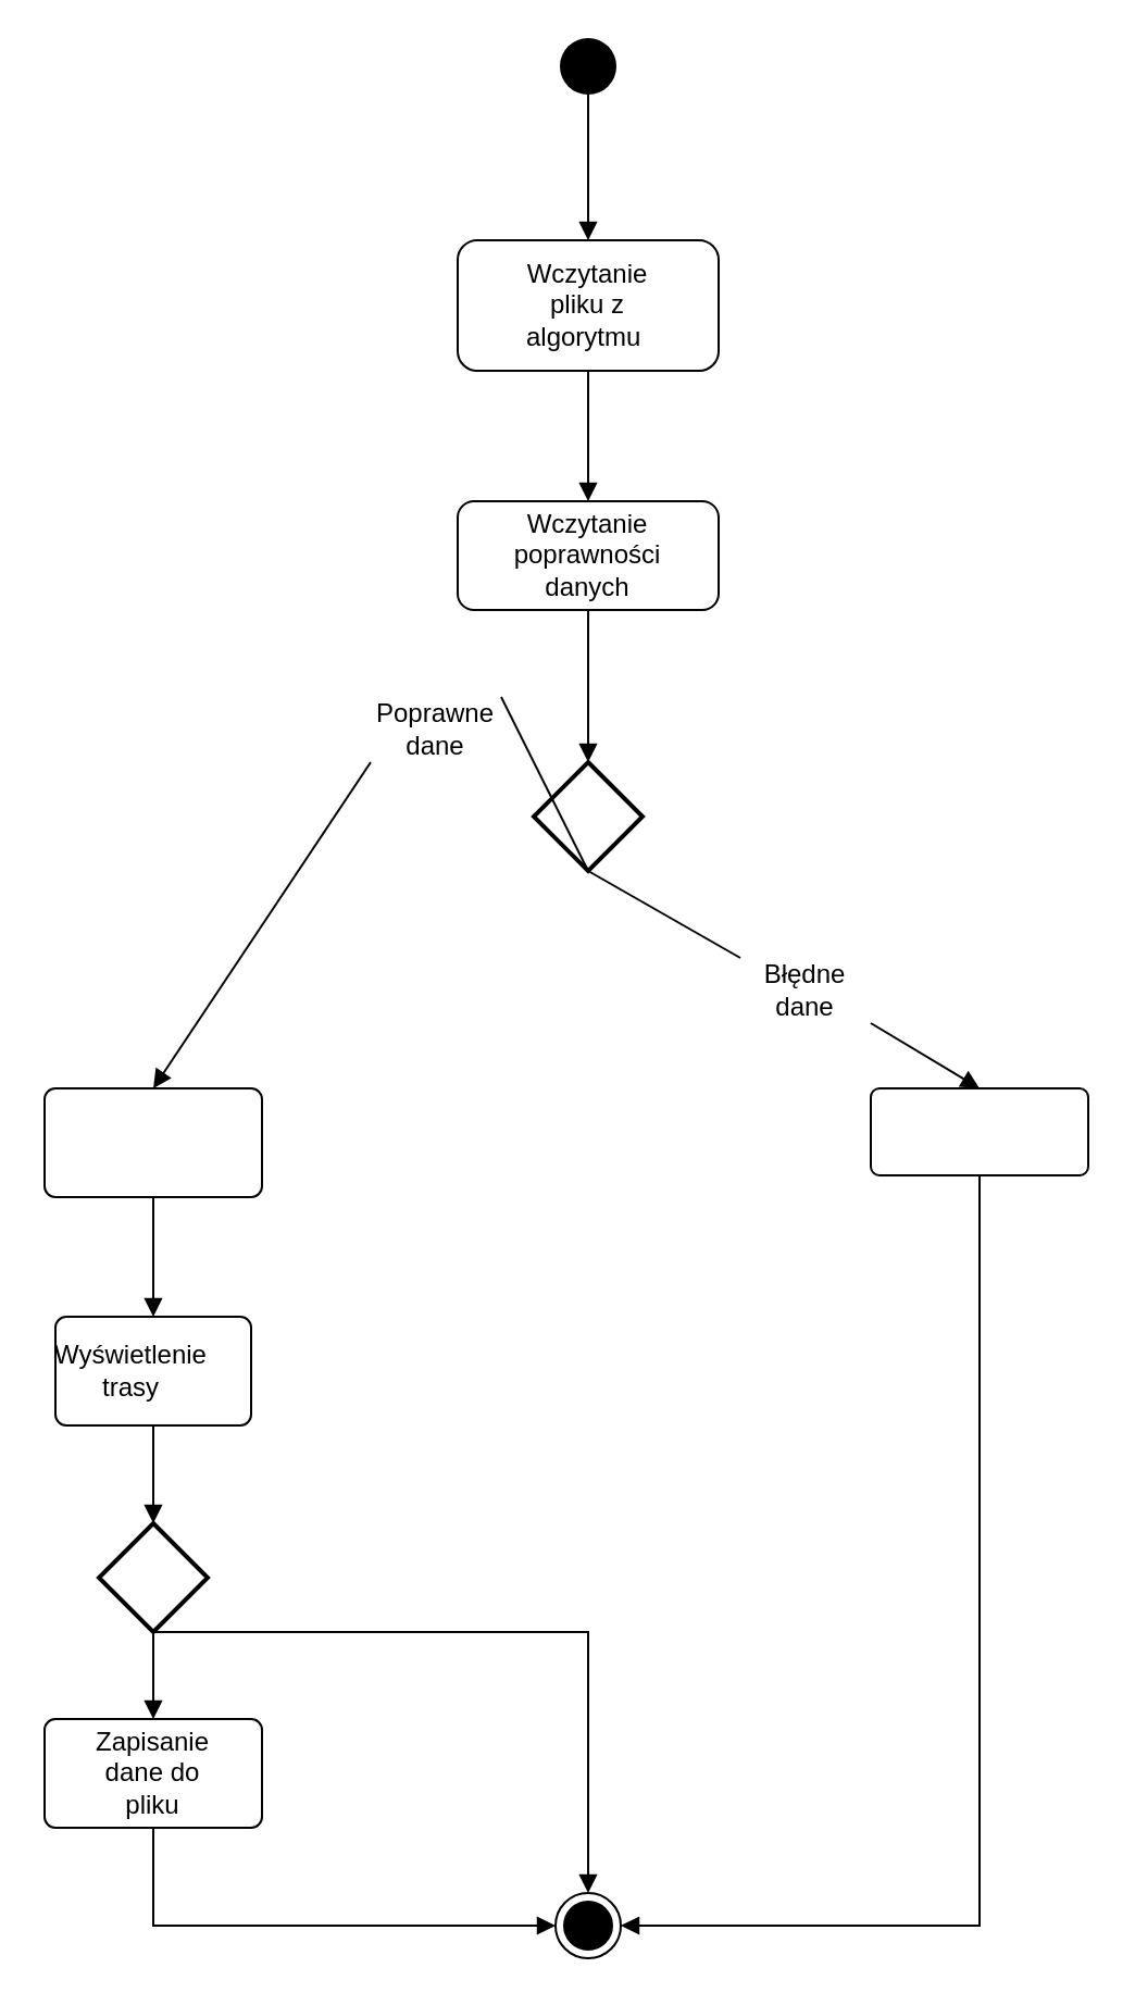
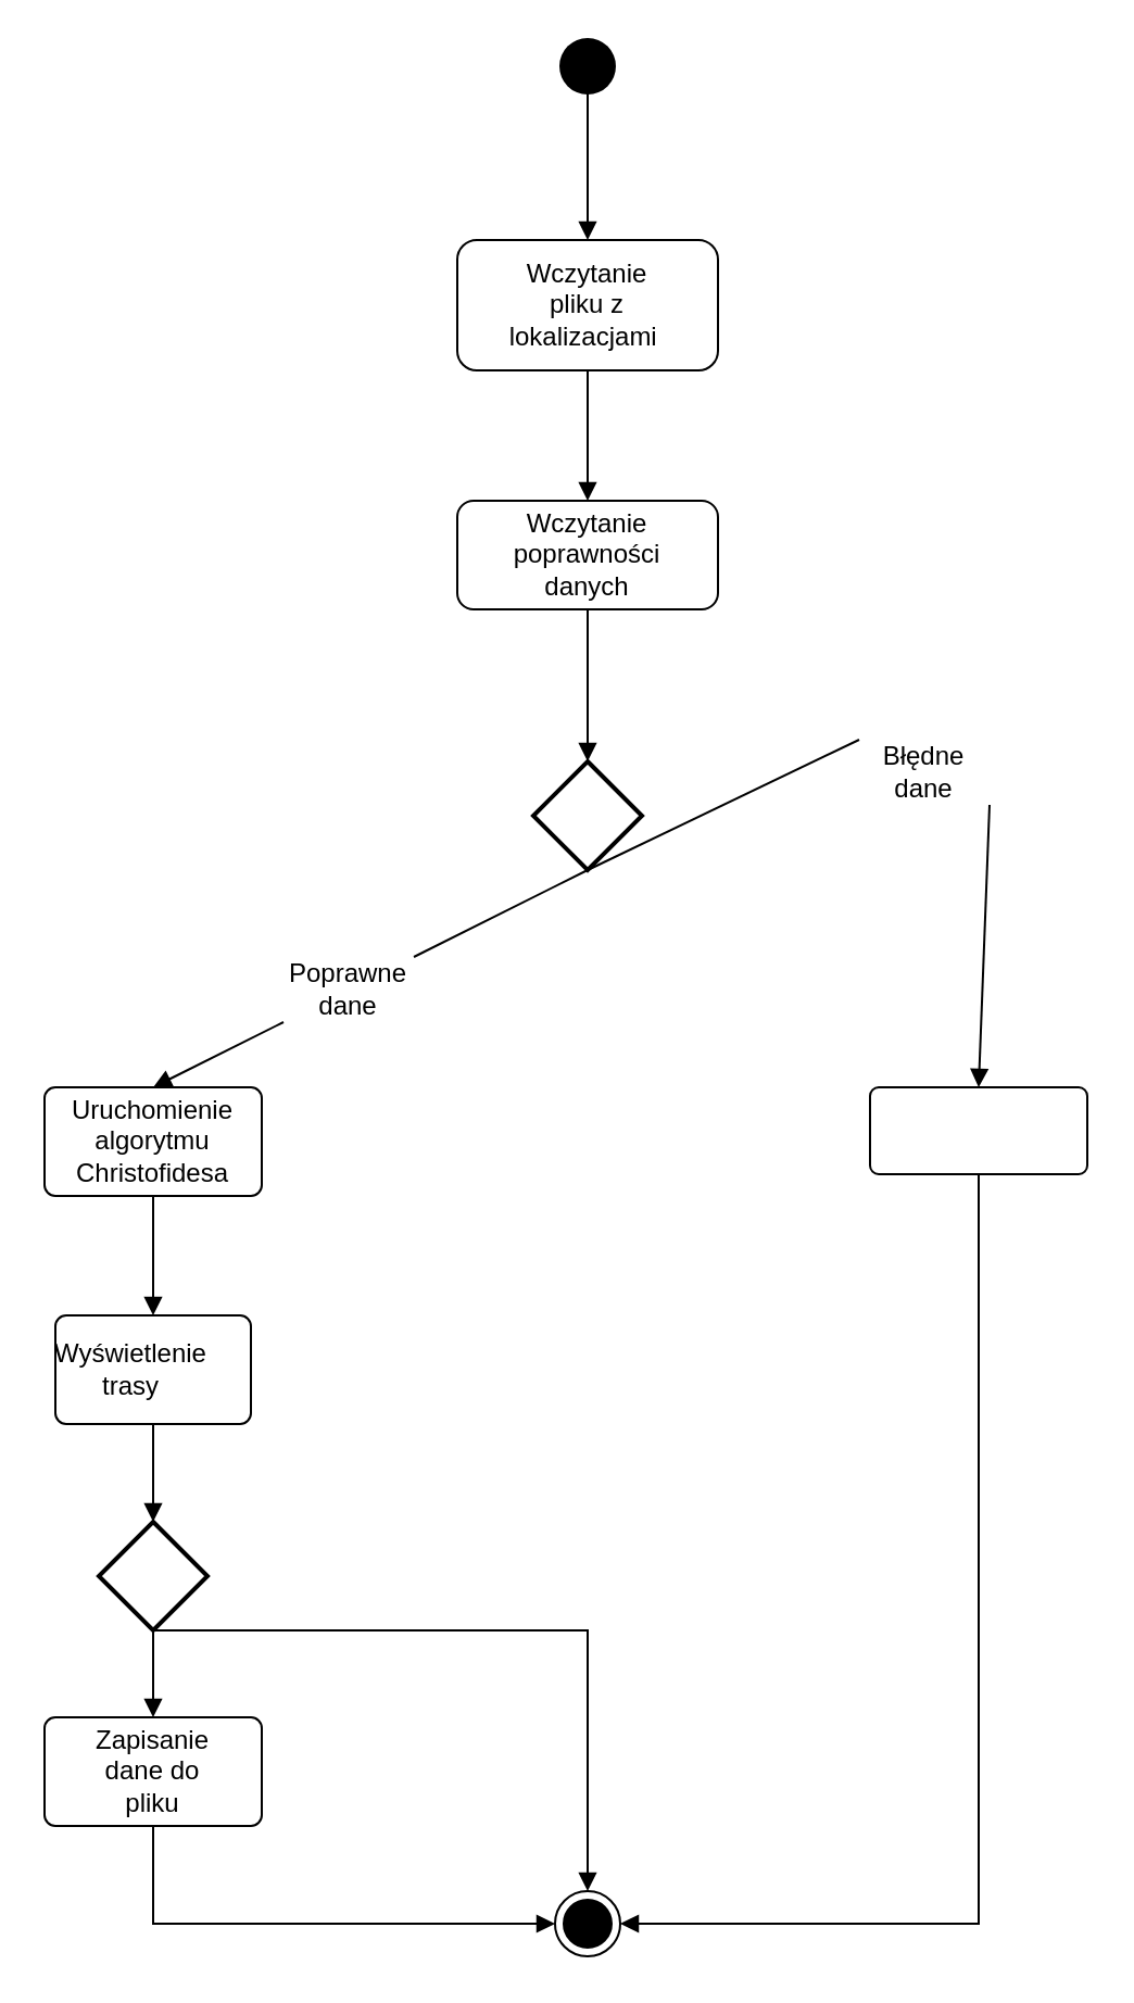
- <mxCell id="3" value="Wczytanie pliku z algorytmu&amp;nbsp;" style="text;html=1;strokeColor=none;fillColor=none;align=center;verticalAlign=middle;whiteSpace=wrap;rounded=0;" parent="1" vertex="1"><mxGeometry x="240" y="125" width="60" height="30" as="geometry" /></mxCell>
+ <mxCell id="3" value="Wczytanie pliku z lokalizacjami&amp;nbsp;" style="text;html=1;strokeColor=none;fillColor=none;align=center;verticalAlign=middle;whiteSpace=wrap;rounded=0;" parent="1" vertex="1"><mxGeometry x="240" y="125" width="60" height="30" as="geometry" /></mxCell>
- <mxCell id="12" value="Poprawne dane" style="text;html=1;strokeColor=none;fillColor=none;align=center;verticalAlign=middle;whiteSpace=wrap;rounded=0;" parent="1" vertex="1"><mxGeometry x="170" y="320" width="60" height="30" as="geometry" /></mxCell>
+ <mxCell id="12" value="Poprawne dane" style="text;html=1;strokeColor=none;fillColor=none;align=center;verticalAlign=middle;whiteSpace=wrap;rounded=0;" parent="1" vertex="1"><mxGeometry x="130" y="440" width="60" height="30" as="geometry" /></mxCell>
- <mxCell id="14" value="Błędne dane" style="text;html=1;strokeColor=none;fillColor=none;align=center;verticalAlign=middle;whiteSpace=wrap;rounded=0;" parent="1" vertex="1"><mxGeometry x="340" y="440" width="60" height="30" as="geometry" /></mxCell>
+ <mxCell id="14" value="Błędne dane" style="text;html=1;strokeColor=none;fillColor=none;align=center;verticalAlign=middle;whiteSpace=wrap;rounded=0;" parent="1" vertex="1"><mxGeometry x="395" y="340" width="60" height="30" as="geometry" /></mxCell>
+ <mxCell id="7" value="Uruchomienie algorytmu Christofidesa" style="text;html=1;strokeColor=none;fillColor=none;align=center;verticalAlign=middle;whiteSpace=wrap;rounded=0;" parent="1" vertex="1"><mxGeometry x="40" y="510" width="60" height="30" as="geometry" /></mxCell>
